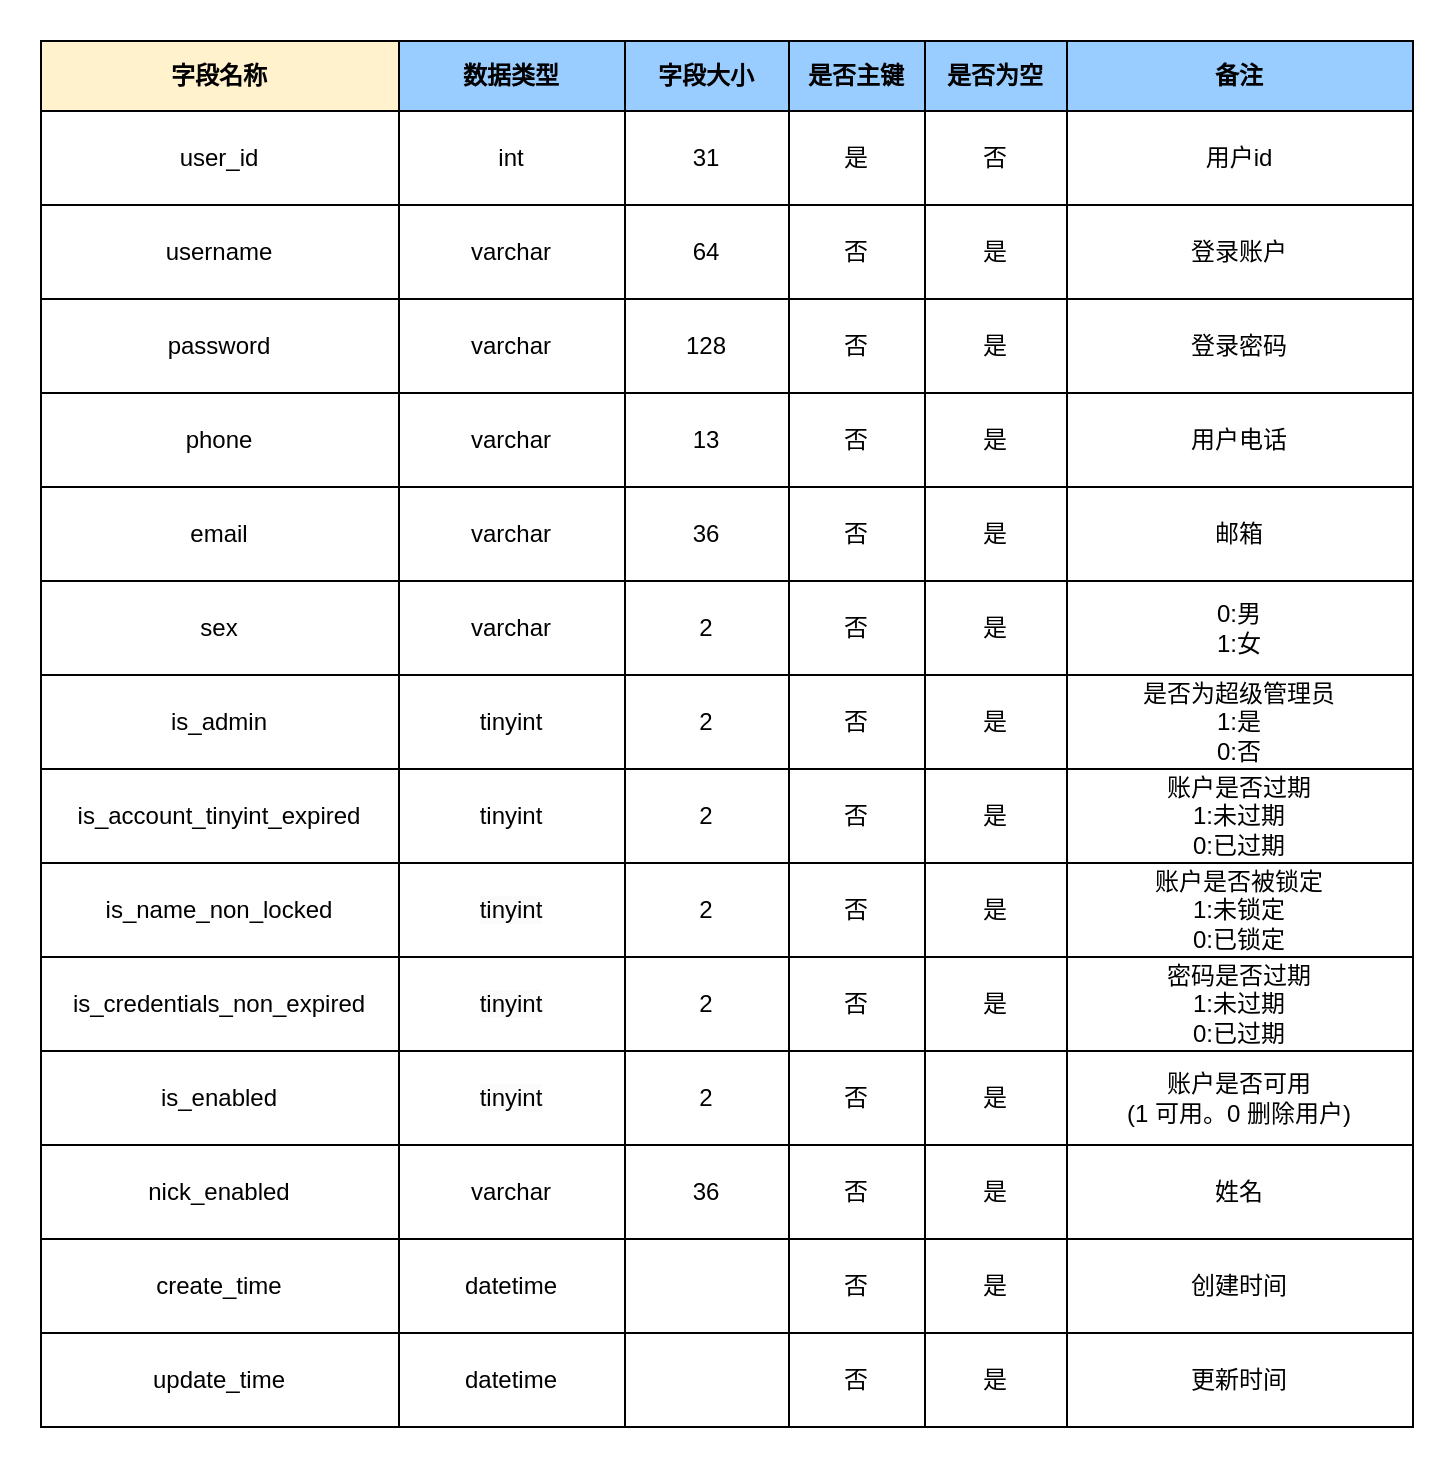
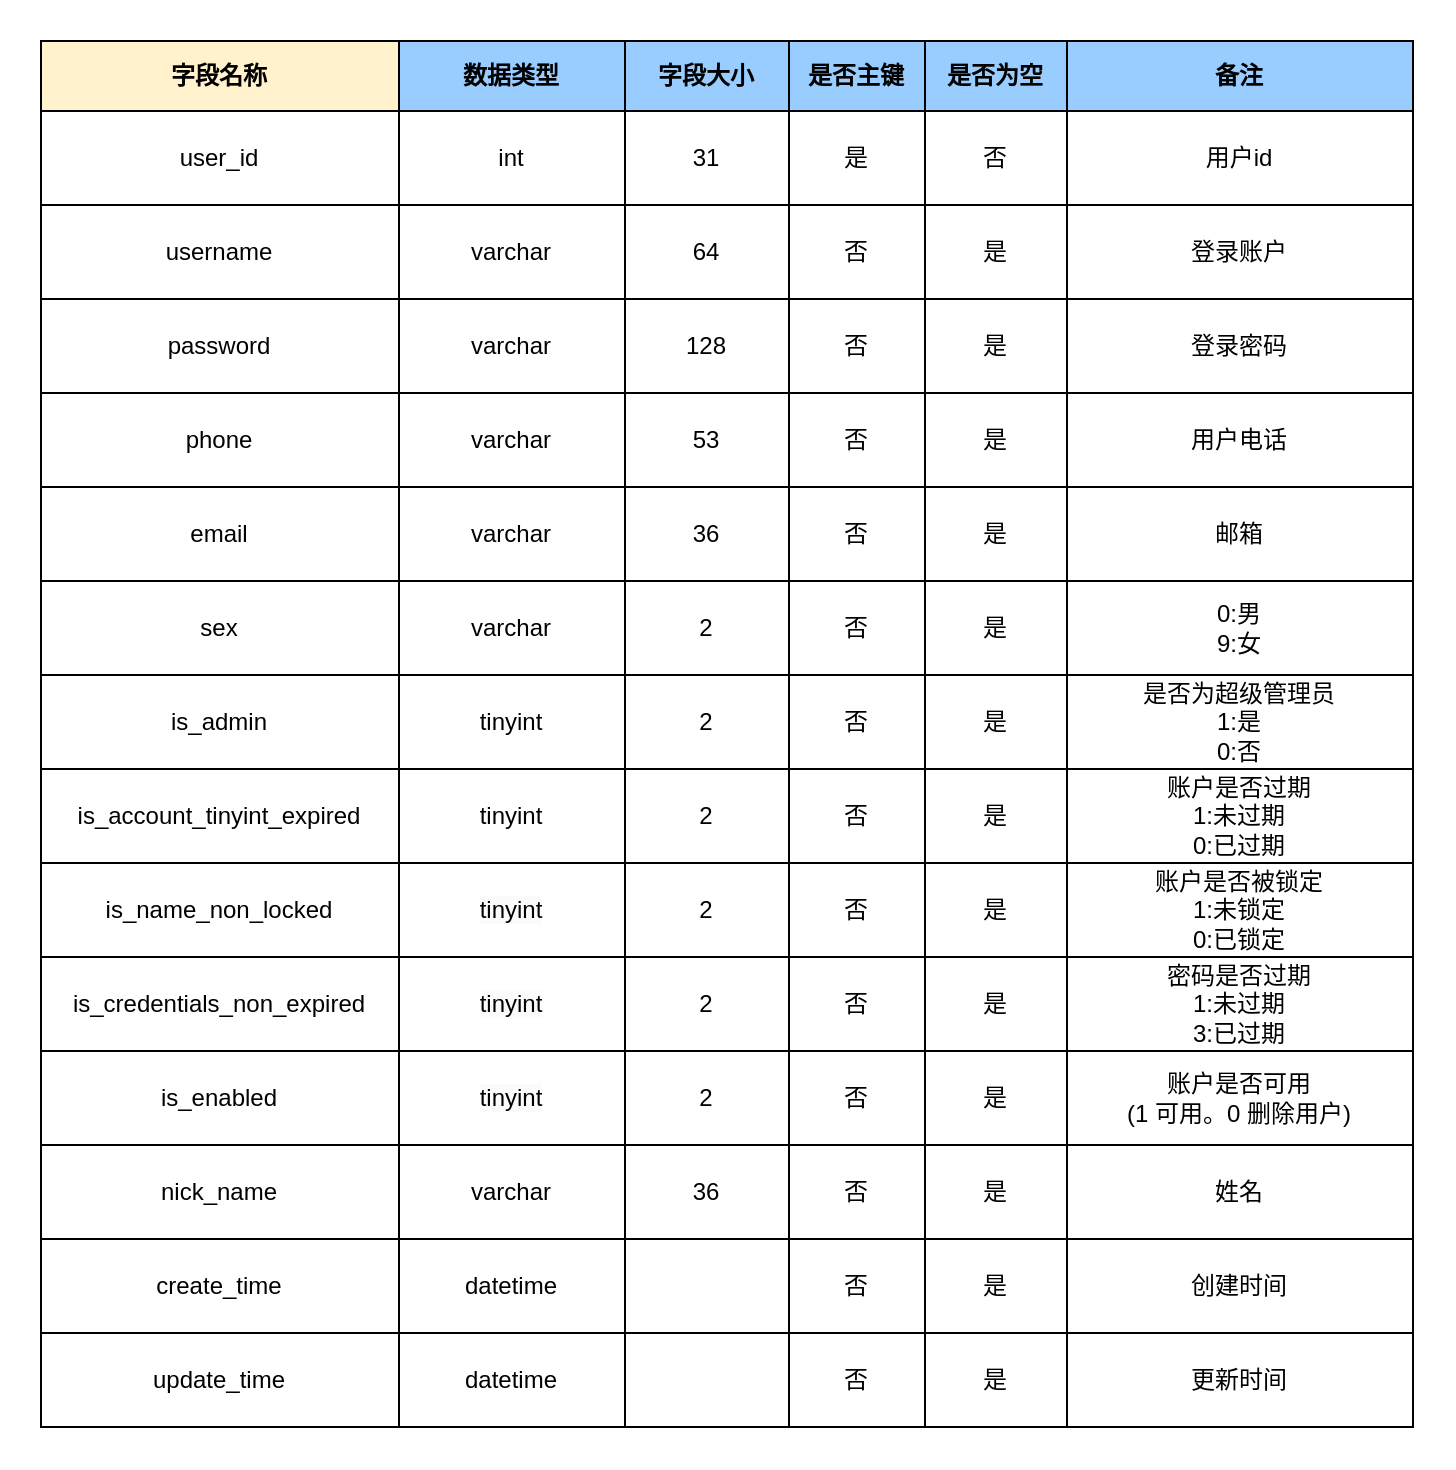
- <mxCell id="34" value="13" style="connectable=0;recursiveResize=0;strokeColor=inherit;fillColor=none;align=center;whiteSpace=wrap;html=1;" vertex="1" parent="31"><mxGeometry x="292" width="82" height="47" as="geometry"><mxRectangle width="82" height="47" as="alternateBounds" /></mxGeometry></mxCell>
+ <mxCell id="34" value="53" style="connectable=0;recursiveResize=0;strokeColor=inherit;fillColor=none;align=center;whiteSpace=wrap;html=1;" vertex="1" parent="31"><mxGeometry x="292" width="82" height="47" as="geometry"><mxRectangle width="82" height="47" as="alternateBounds" /></mxGeometry></mxCell>
- <mxCell id="51" value="0:男&lt;br&gt;1:女" style="connectable=0;recursiveResize=0;strokeColor=inherit;fillColor=none;align=center;whiteSpace=wrap;html=1;" vertex="1" parent="45"><mxGeometry x="513" width="173" height="47" as="geometry"><mxRectangle width="173" height="47" as="alternateBounds" /></mxGeometry></mxCell>
+ <mxCell id="51" value="0:男&lt;br&gt;9:女" style="connectable=0;recursiveResize=0;strokeColor=inherit;fillColor=none;align=center;whiteSpace=wrap;html=1;" vertex="1" parent="45"><mxGeometry x="513" width="173" height="47" as="geometry"><mxRectangle width="173" height="47" as="alternateBounds" /></mxGeometry></mxCell>
- <mxCell id="79" value="密码是否过期 &lt;br&gt;1:未过期 &lt;br&gt;0:已过期" style="connectable=0;recursiveResize=0;strokeColor=inherit;fillColor=none;align=center;whiteSpace=wrap;html=1;" vertex="1" parent="73"><mxGeometry x="513" width="173" height="47" as="geometry"><mxRectangle width="173" height="47" as="alternateBounds" /></mxGeometry></mxCell>
+ <mxCell id="79" value="密码是否过期 &lt;br&gt;1:未过期 &lt;br&gt;3:已过期" style="connectable=0;recursiveResize=0;strokeColor=inherit;fillColor=none;align=center;whiteSpace=wrap;html=1;" vertex="1" parent="73"><mxGeometry x="513" width="173" height="47" as="geometry"><mxRectangle width="173" height="47" as="alternateBounds" /></mxGeometry></mxCell>
- <mxCell id="88" value="nick_enabled" style="connectable=0;recursiveResize=0;strokeColor=inherit;fillColor=none;align=center;whiteSpace=wrap;html=1;" vertex="1" parent="87"><mxGeometry width="179" height="47" as="geometry"><mxRectangle width="179" height="47" as="alternateBounds" /></mxGeometry></mxCell>
+ <mxCell id="88" value="nick_name" style="connectable=0;recursiveResize=0;strokeColor=inherit;fillColor=none;align=center;whiteSpace=wrap;html=1;" vertex="1" parent="87"><mxGeometry width="179" height="47" as="geometry"><mxRectangle width="179" height="47" as="alternateBounds" /></mxGeometry></mxCell>
